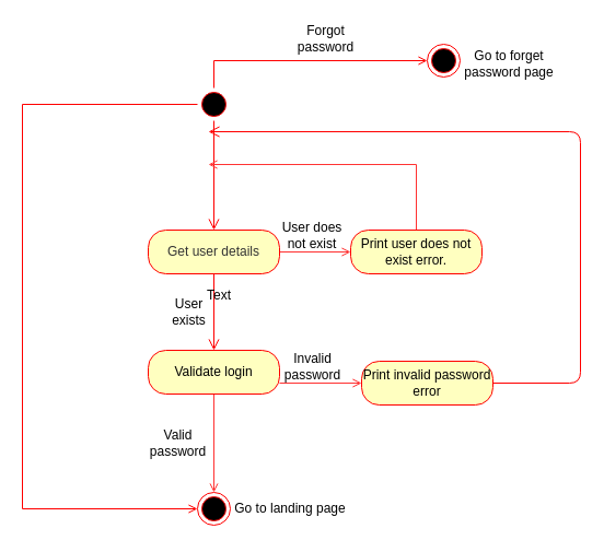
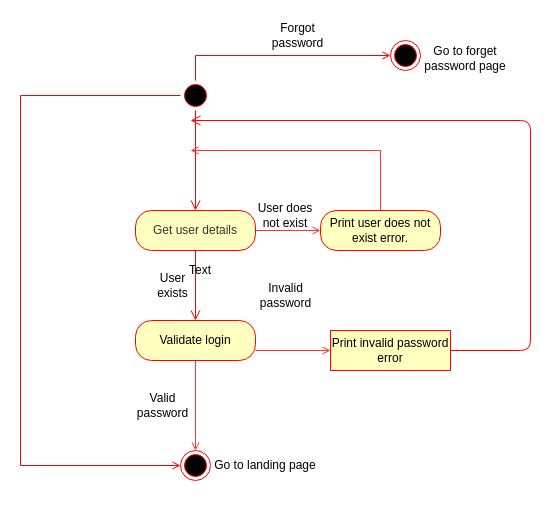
- <mxCell id="20" value="Invalid password" style="text;html=1;strokeColor=none;fillColor=none;align=center;verticalAlign=middle;whiteSpace=wrap;rounded=0;fontColor=#000000;" parent="1" vertex="1"><mxGeometry x="262.5" y="320" width="45" height="30" as="geometry" /></mxCell>
+ <mxCell id="20" value="Invalid password" style="text;html=1;strokeColor=none;fillColor=none;align=center;verticalAlign=middle;whiteSpace=wrap;rounded=0;fontColor=#000000;" parent="1" vertex="1"><mxGeometry x="262.5" y="280" width="45" height="30" as="geometry" /></mxCell>
- <mxCell id="14" value="Print invalid password error" style="rounded=1;whiteSpace=wrap;html=1;arcSize=40;fontColor=#000000;fillColor=#ffffc0;strokeColor=#ff0000;" parent="1" vertex="1"><mxGeometry x="330" y="330" width="120" height="40" as="geometry" /></mxCell>
+ <mxCell id="14" value="Print invalid password error" style="whiteSpace=wrap;html=1;arcSize=40;fontColor=#000000;fillColor=#ffffc0;strokeColor=#ff0000;rounded=0;" parent="1" vertex="1"><mxGeometry x="330" y="330" width="120" height="40" as="geometry" /></mxCell>
